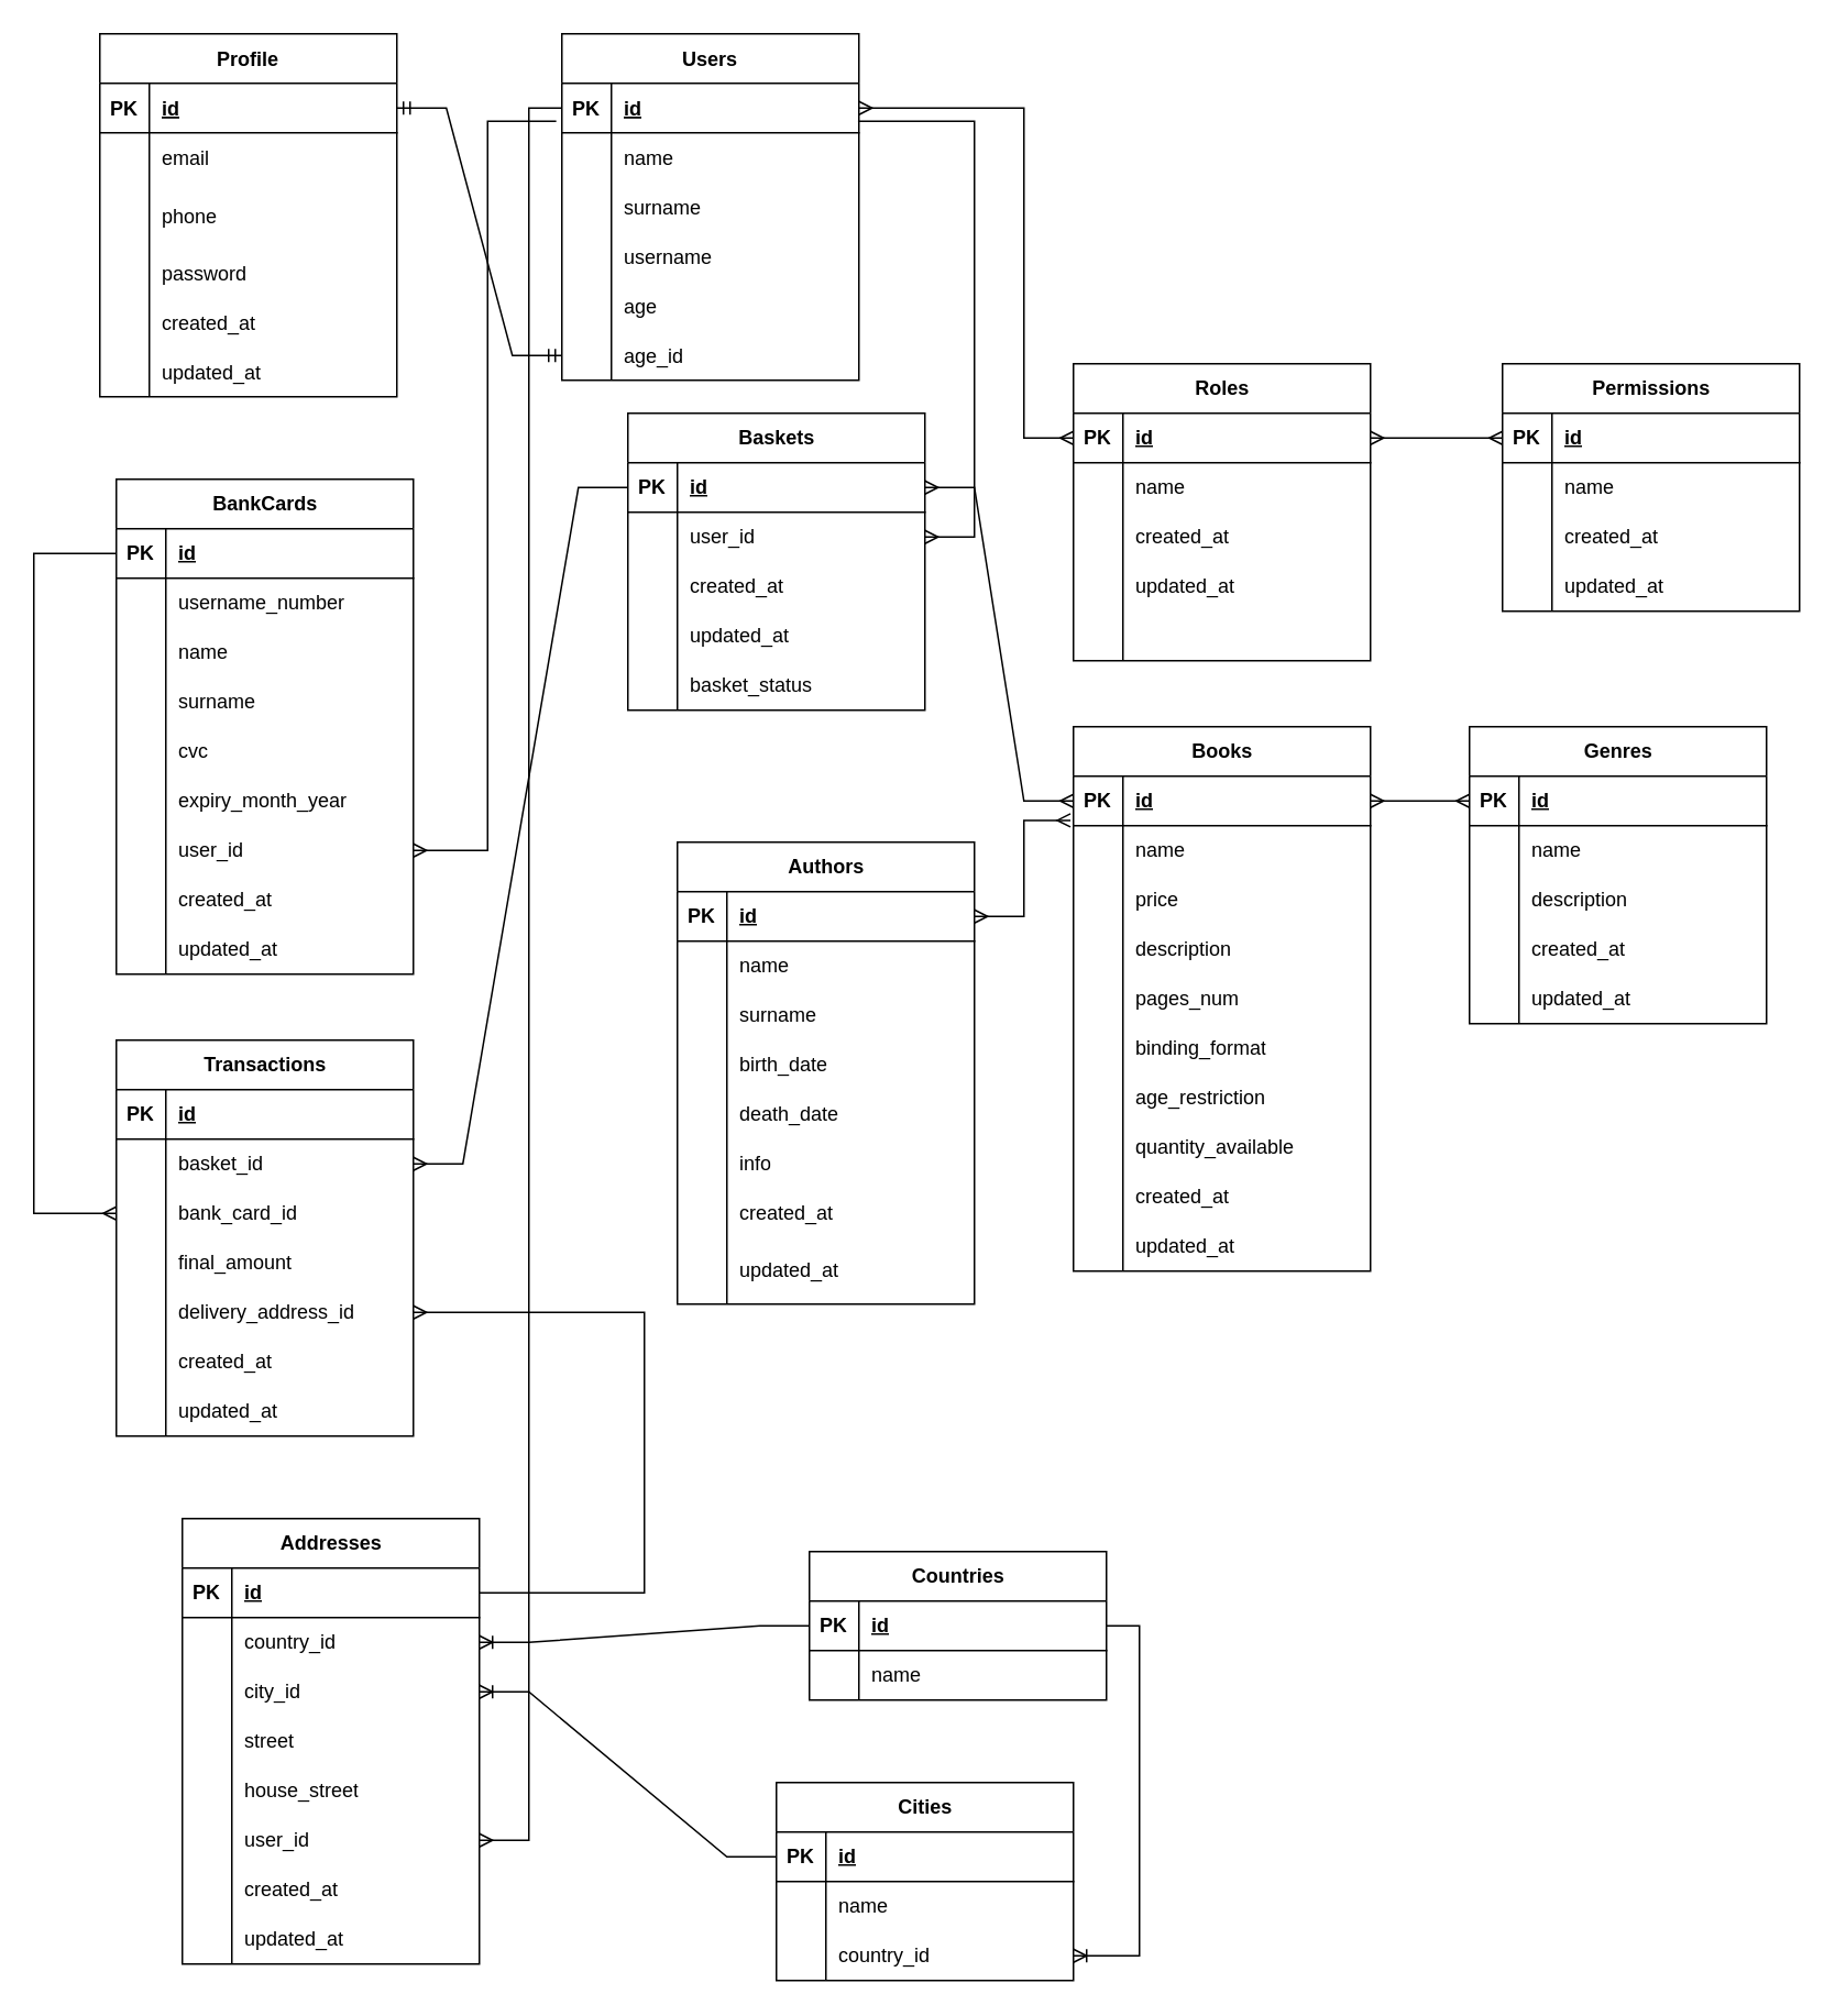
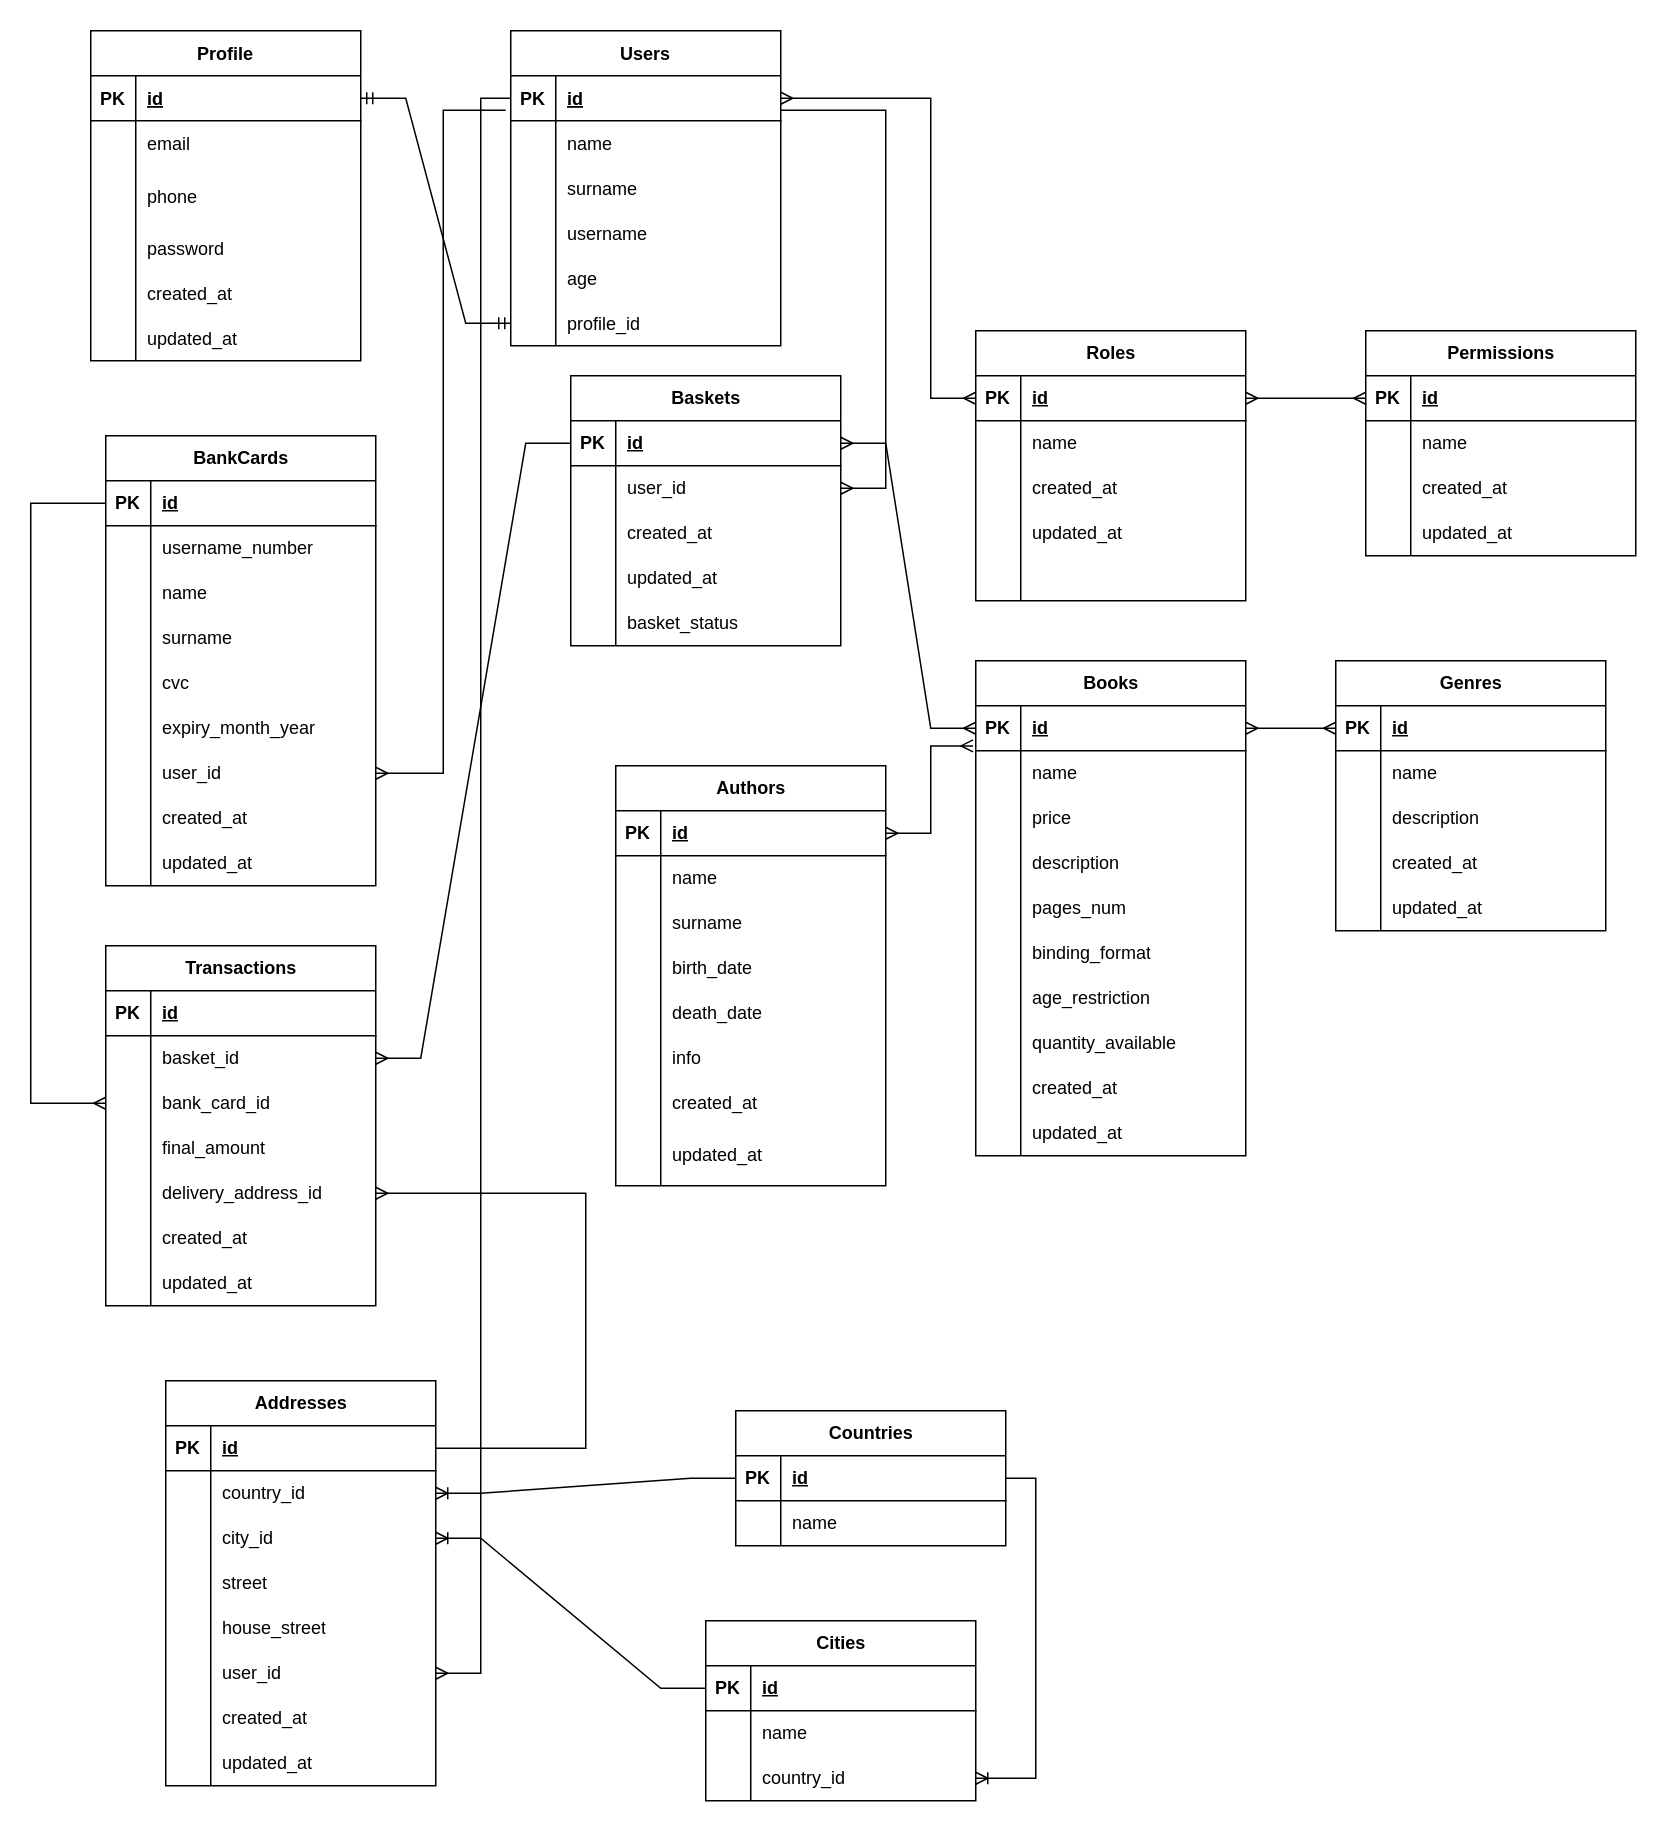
- <mxCell id="20" value="age_id" style="shape=partialRectangle;connectable=0;fillColor=none;top=0;left=0;bottom=0;right=0;align=left;spacingLeft=6;overflow=hidden;" parent="18" vertex="1"><mxGeometry x="30" width="150" height="30" as="geometry"><mxRectangle width="150" height="30" as="alternateBounds" /></mxGeometry></mxCell>
+ <mxCell id="20" value="profile_id" style="shape=partialRectangle;connectable=0;fillColor=none;top=0;left=0;bottom=0;right=0;align=left;spacingLeft=6;overflow=hidden;" parent="18" vertex="1"><mxGeometry x="30" width="150" height="30" as="geometry"><mxRectangle width="150" height="30" as="alternateBounds" /></mxGeometry></mxCell>
